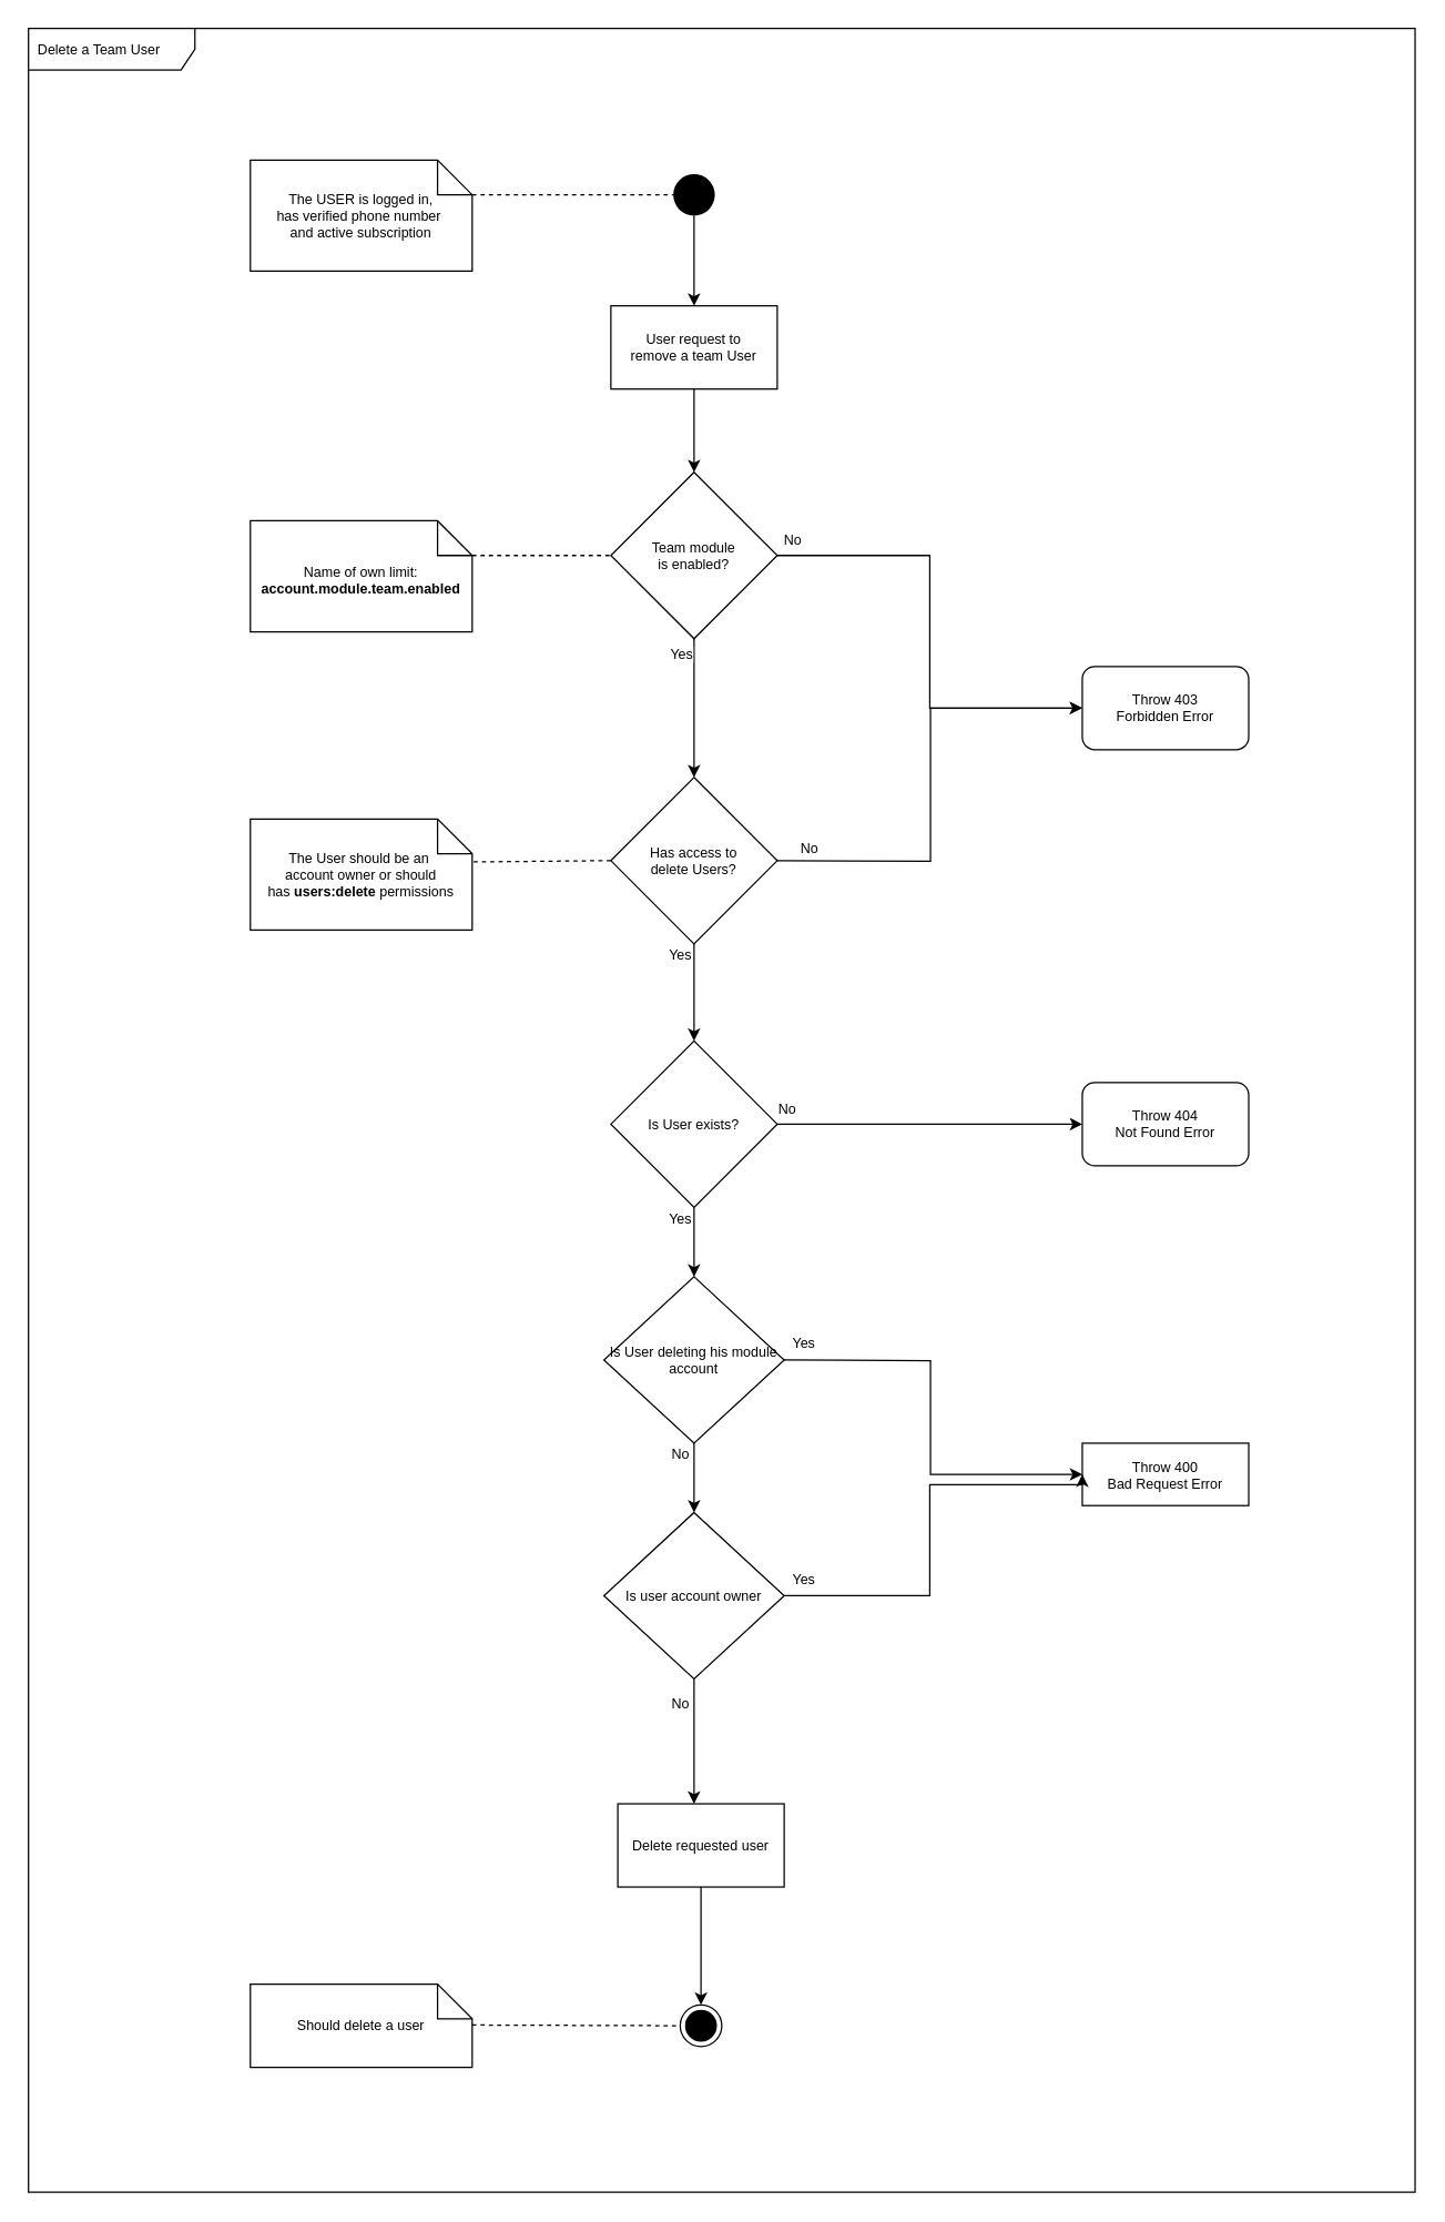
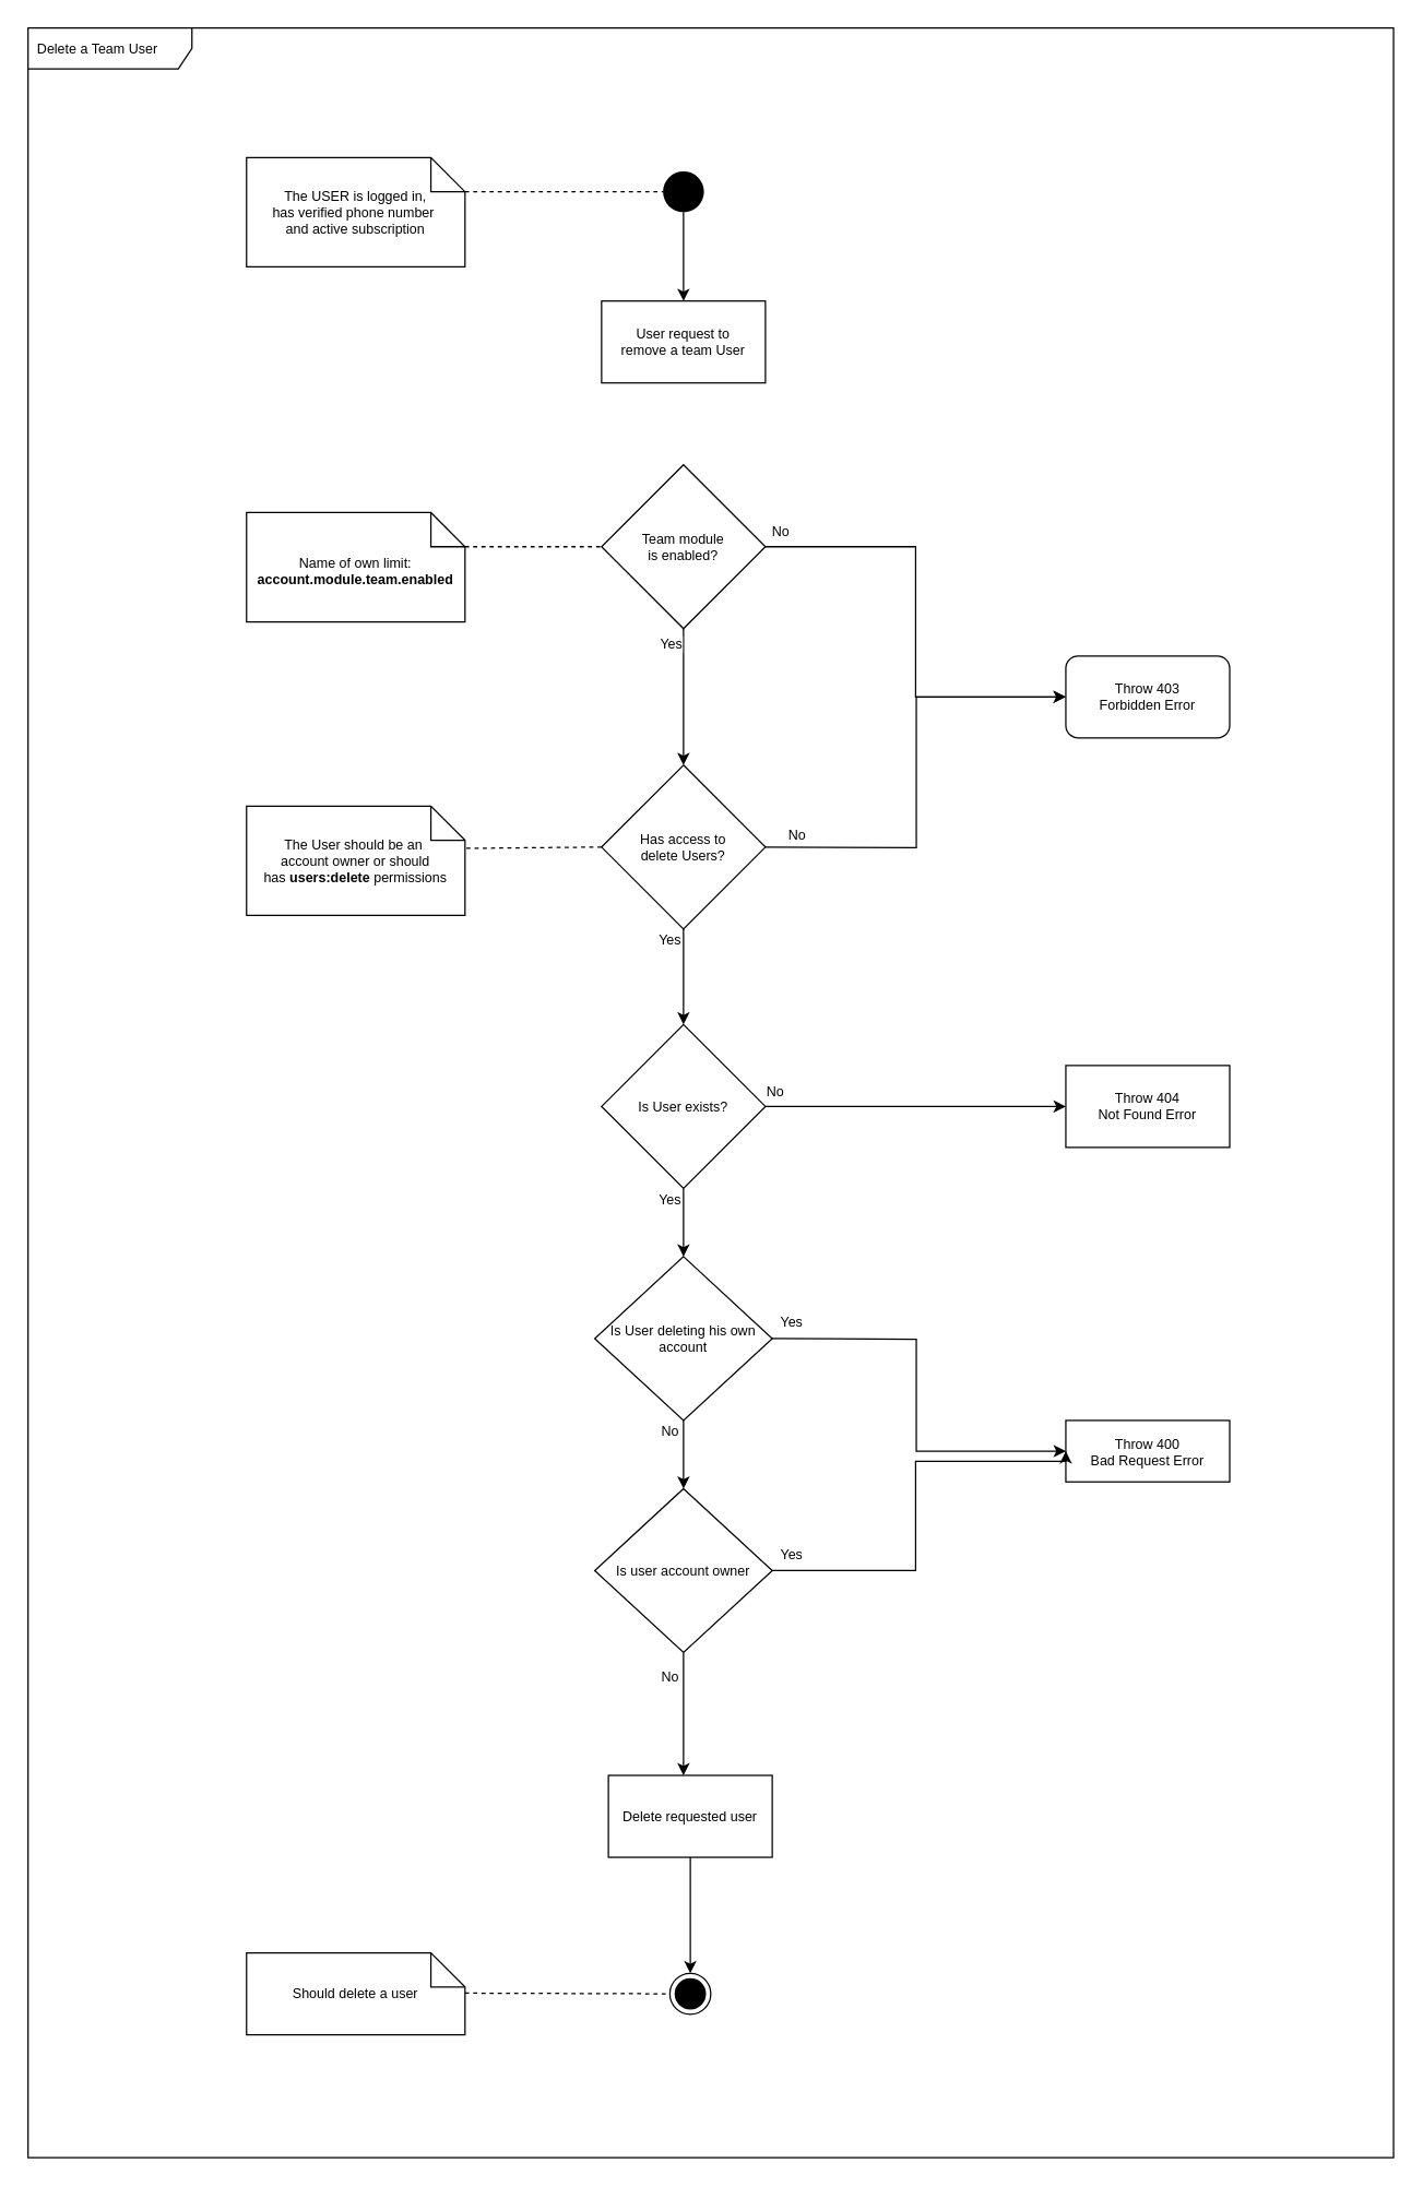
- <mxCell id="10" style="edgeStyle=orthogonalEdgeStyle;rounded=0;orthogonalLoop=1;jettySize=auto;html=1;entryX=0.5;entryY=0;entryDx=0;entryDy=0;fontSize=10;" parent="1" source="11" target="9" edge="1"><mxGeometry relative="1" as="geometry" /></mxCell>
- <mxCell id="26" value="&lt;font style=&quot;font-size: 10px&quot;&gt;Throw 404&lt;br style=&quot;font-size: 10px&quot;&gt;Not Found Error&lt;/font&gt;" style="whiteSpace=wrap;html=1;fontSize=10;rounded=1;" parent="1" vertex="1"><mxGeometry x="780" y="780" width="120" height="60" as="geometry" /></mxCell>
+ <mxCell id="26" value="&lt;font style=&quot;font-size: 10px&quot;&gt;Throw 404&lt;br style=&quot;font-size: 10px&quot;&gt;Not Found Error&lt;/font&gt;" style="rounded=0;whiteSpace=wrap;html=1;fontSize=10;" parent="1" vertex="1"><mxGeometry x="780" y="780" width="120" height="60" as="geometry" /></mxCell>
- <mxCell id="37" value="&lt;font style=&quot;font-size: 10px&quot;&gt;Is User deleting his module account&lt;br style=&quot;font-size: 10px&quot;&gt;&lt;/font&gt;" style="rhombus;whiteSpace=wrap;html=1;fontSize=10;" parent="1" vertex="1"><mxGeometry x="435" y="920" width="130" height="120" as="geometry" /></mxCell>
+ <mxCell id="37" value="&lt;font style=&quot;font-size: 10px&quot;&gt;Is User deleting his own account&lt;br style=&quot;font-size: 10px&quot;&gt;&lt;/font&gt;" style="rhombus;whiteSpace=wrap;html=1;fontSize=10;" parent="1" vertex="1"><mxGeometry x="435" y="920" width="130" height="120" as="geometry" /></mxCell>
